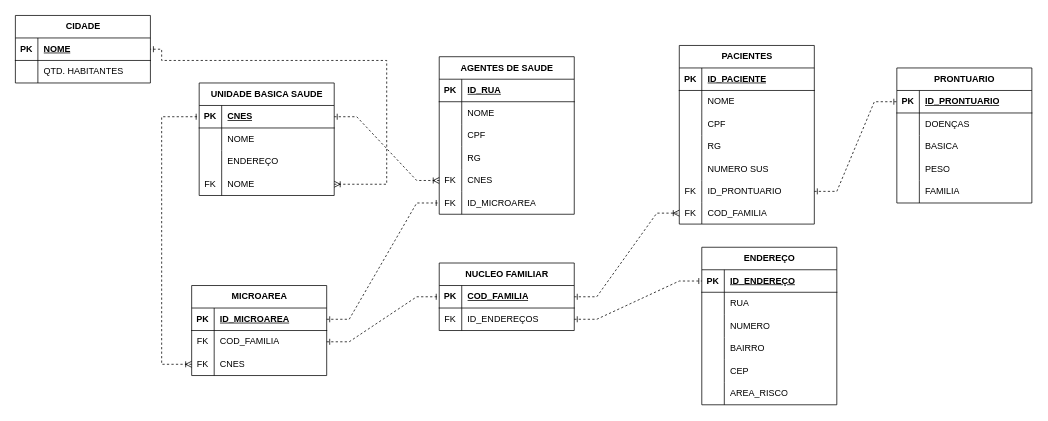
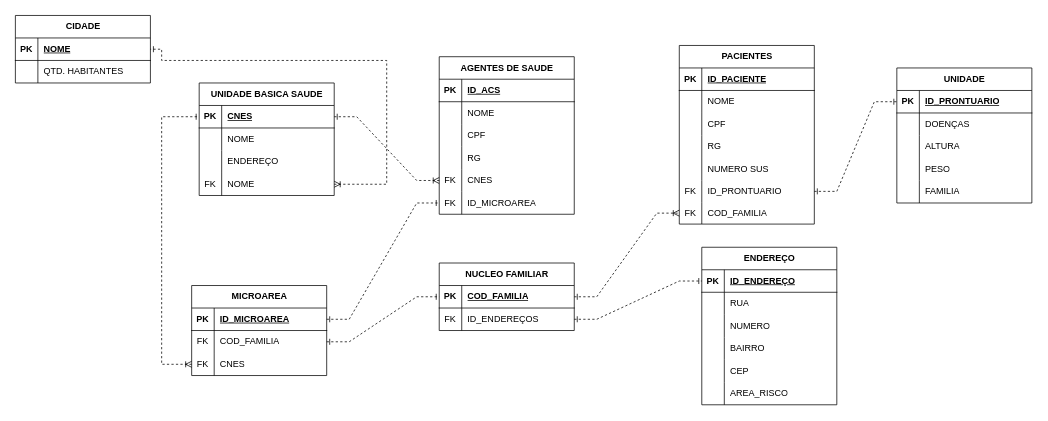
- <mxCell id="99" value="PRONTUARIO" style="shape=table;startSize=30;container=1;collapsible=1;childLayout=tableLayout;fixedRows=1;rowLines=0;fontStyle=1;align=center;resizeLast=1;html=1;" parent="1" vertex="1"><mxGeometry x="1195" y="90" width="180" height="180" as="geometry" /></mxCell>
+ <mxCell id="99" value="UNIDADE" style="shape=table;startSize=30;container=1;collapsible=1;childLayout=tableLayout;fixedRows=1;rowLines=0;fontStyle=1;align=center;resizeLast=1;html=1;" parent="1" vertex="1"><mxGeometry x="1195" y="90" width="180" height="180" as="geometry" /></mxCell>
- <mxCell id="35" value="ID_RUA" style="shape=partialRectangle;connectable=0;fillColor=none;top=0;left=0;bottom=0;right=0;align=left;spacingLeft=6;fontStyle=5;overflow=hidden;whiteSpace=wrap;html=1;" parent="33" vertex="1"><mxGeometry x="30" width="150" height="30" as="geometry"><mxRectangle width="150" height="30" as="alternateBounds" /></mxGeometry></mxCell>
+ <mxCell id="35" value="ID_ACS" style="shape=partialRectangle;connectable=0;fillColor=none;top=0;left=0;bottom=0;right=0;align=left;spacingLeft=6;fontStyle=5;overflow=hidden;whiteSpace=wrap;html=1;" parent="33" vertex="1"><mxGeometry x="30" width="150" height="30" as="geometry"><mxRectangle width="150" height="30" as="alternateBounds" /></mxGeometry></mxCell>
- <mxCell id="108" value="BASICA" style="shape=partialRectangle;connectable=0;fillColor=none;top=0;left=0;bottom=0;right=0;align=left;spacingLeft=6;overflow=hidden;whiteSpace=wrap;html=1;" parent="106" vertex="1"><mxGeometry x="30" width="150" height="30" as="geometry"><mxRectangle width="150" height="30" as="alternateBounds" /></mxGeometry></mxCell>
+ <mxCell id="108" value="ALTURA" style="shape=partialRectangle;connectable=0;fillColor=none;top=0;left=0;bottom=0;right=0;align=left;spacingLeft=6;overflow=hidden;whiteSpace=wrap;html=1;" parent="106" vertex="1"><mxGeometry x="30" width="150" height="30" as="geometry"><mxRectangle width="150" height="30" as="alternateBounds" /></mxGeometry></mxCell>
